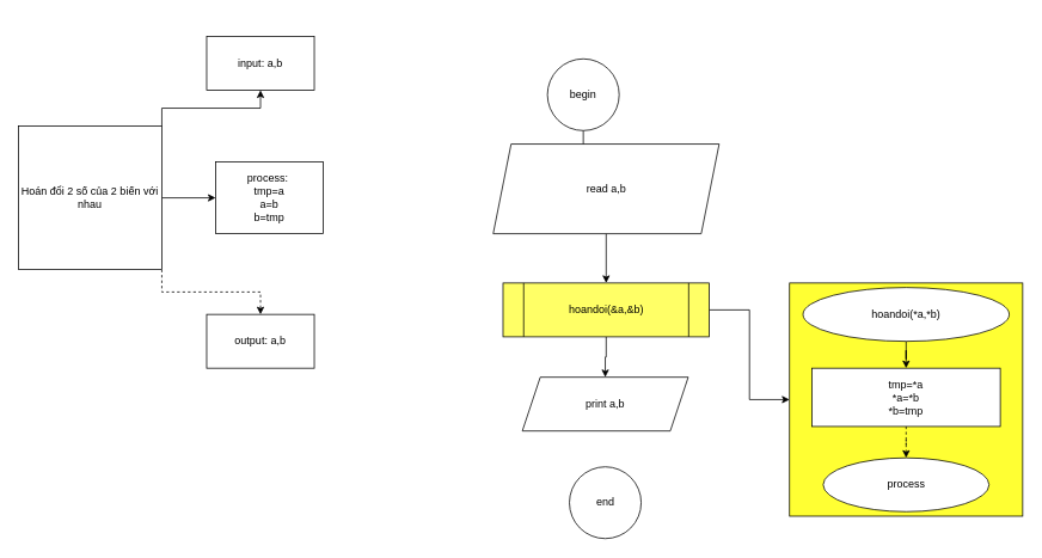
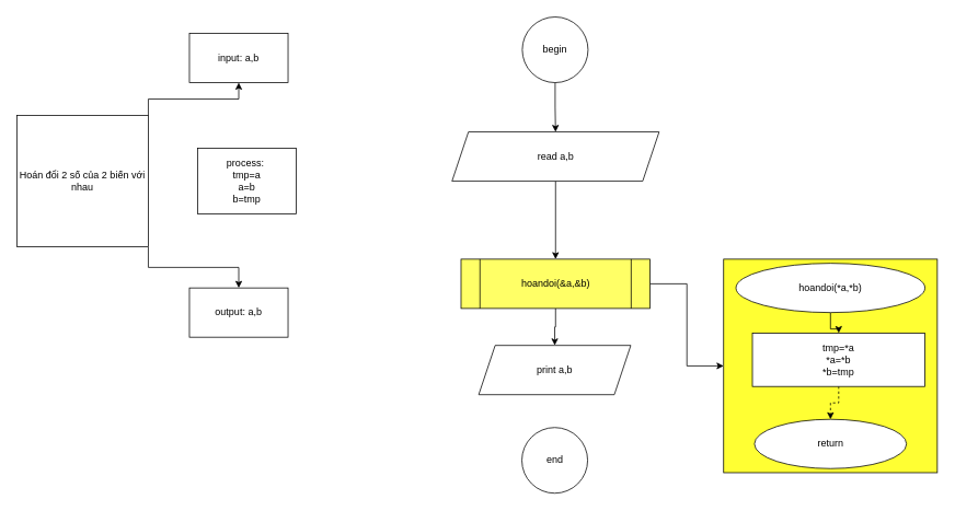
- <mxCell id="3" value="begin" style="ellipse;whiteSpace=wrap;html=1;aspect=fixed;" parent="1" vertex="1"><mxGeometry x="610" y="65" width="80" height="80" as="geometry" /></mxCell>
+ <mxCell id="3" value="begin" style="ellipse;whiteSpace=wrap;html=1;aspect=fixed;" parent="1" vertex="1"><mxGeometry x="635" y="20" width="80" height="80" as="geometry" /></mxCell>
- <mxCell id="24" value="read a,b" style="shape=parallelogram;perimeter=parallelogramPerimeter;whiteSpace=wrap;html=1;fixedSize=1;" parent="1" vertex="1"><mxGeometry x="549.5" y="160" width="252" height="100" as="geometry" /></mxCell>
+ <mxCell id="24" value="read a,b" style="shape=parallelogram;perimeter=parallelogramPerimeter;whiteSpace=wrap;html=1;fixedSize=1;" parent="1" vertex="1"><mxGeometry x="549.5" y="160" width="252" height="60" as="geometry" /></mxCell>
- <mxCell id="18" style="edgeStyle=orthogonalEdgeStyle;rounded=0;orthogonalLoop=1;jettySize=auto;html=1;" parent="1" source="20" target="22" edge="1"><mxGeometry relative="1" as="geometry"><mxPoint x="280" y="220" as="targetPoint" /></mxGeometry></mxCell>
- <mxCell id="19" style="edgeStyle=orthogonalEdgeStyle;rounded=0;orthogonalLoop=1;jettySize=auto;html=1;exitX=1;exitY=1;exitDx=0;exitDy=0;dashed=1;" parent="1" source="20" target="23" edge="1"><mxGeometry relative="1" as="geometry"><mxPoint x="290" y="390" as="targetPoint" /></mxGeometry></mxCell>
+ <mxCell id="19" style="edgeStyle=orthogonalEdgeStyle;rounded=0;orthogonalLoop=1;jettySize=auto;html=1;exitX=1;exitY=1;exitDx=0;exitDy=0;" parent="1" source="20" target="23" edge="1"><mxGeometry relative="1" as="geometry"><mxPoint x="290" y="390" as="targetPoint" /></mxGeometry></mxCell>
- <mxCell id="16" value="tmp=*a&lt;br&gt;*a=*b&lt;br&gt;*b=tmp" style="rounded=0;whiteSpace=wrap;html=1;" parent="1" vertex="1"><mxGeometry x="905" y="410" width="210" height="65" as="geometry" /></mxCell>
+ <mxCell id="16" value="tmp=*a&lt;br&gt;*a=*b&lt;br&gt;*b=tmp" style="rounded=0;whiteSpace=wrap;html=1;" parent="1" vertex="1"><mxGeometry x="915" y="405" width="210" height="65" as="geometry" /></mxCell>
- <mxCell id="14" value="process" style="ellipse;whiteSpace=wrap;html=1;" parent="1" vertex="1"><mxGeometry x="917.5" y="510" width="185" height="60" as="geometry" /></mxCell>
+ <mxCell id="14" value="return" style="ellipse;whiteSpace=wrap;html=1;" parent="1" vertex="1"><mxGeometry x="917.5" y="510" width="185" height="60" as="geometry" /></mxCell>
